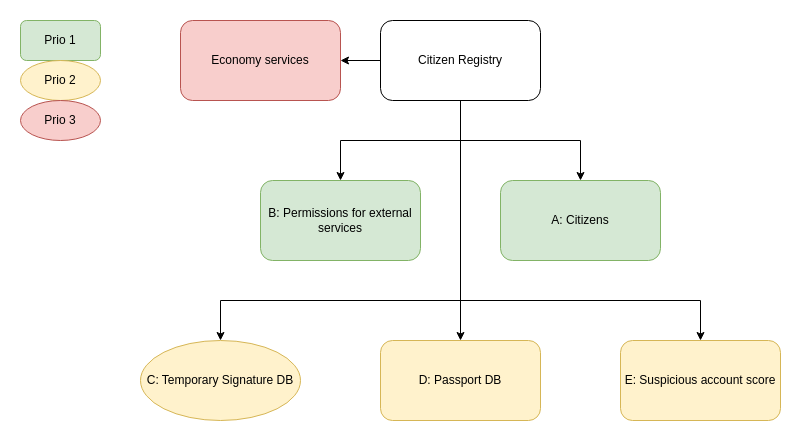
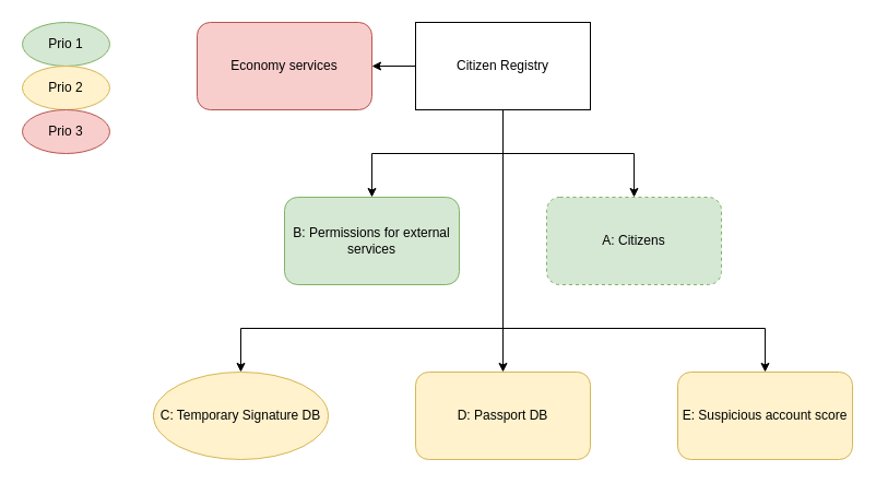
- <mxCell id="15" value="Prio 1" style="whiteSpace=wrap;html=1;fillColor=#d5e8d4;strokeColor=#82b366;rounded=1;" parent="1" vertex="1"><mxGeometry x="20" y="20" width="80" height="40" as="geometry" /></mxCell>
+ <mxCell id="15" value="Prio 1" style="ellipse;whiteSpace=wrap;html=1;fillColor=#d5e8d4;strokeColor=#82b366;" parent="1" vertex="1"><mxGeometry x="20" y="20" width="80" height="40" as="geometry" /></mxCell>
- <mxCell id="7" value="Citizen Registry" style="rounded=1;whiteSpace=wrap;html=1;" parent="1" vertex="1"><mxGeometry x="380" y="20" width="160" height="80" as="geometry" /></mxCell>
+ <mxCell id="7" value="Citizen Registry" style="whiteSpace=wrap;html=1;rounded=0;" parent="1" vertex="1"><mxGeometry x="380" y="20" width="160" height="80" as="geometry" /></mxCell>
- <mxCell id="8" value="A: Citizens" style="rounded=1;whiteSpace=wrap;html=1;fillColor=#d5e8d4;strokeColor=#82b366;" parent="1" vertex="1"><mxGeometry x="500" y="180" width="160" height="80" as="geometry" /></mxCell>
+ <mxCell id="8" value="A: Citizens" style="rounded=1;whiteSpace=wrap;html=1;fillColor=#d5e8d4;strokeColor=#82b366;dashed=1;" parent="1" vertex="1"><mxGeometry x="500" y="180" width="160" height="80" as="geometry" /></mxCell>
